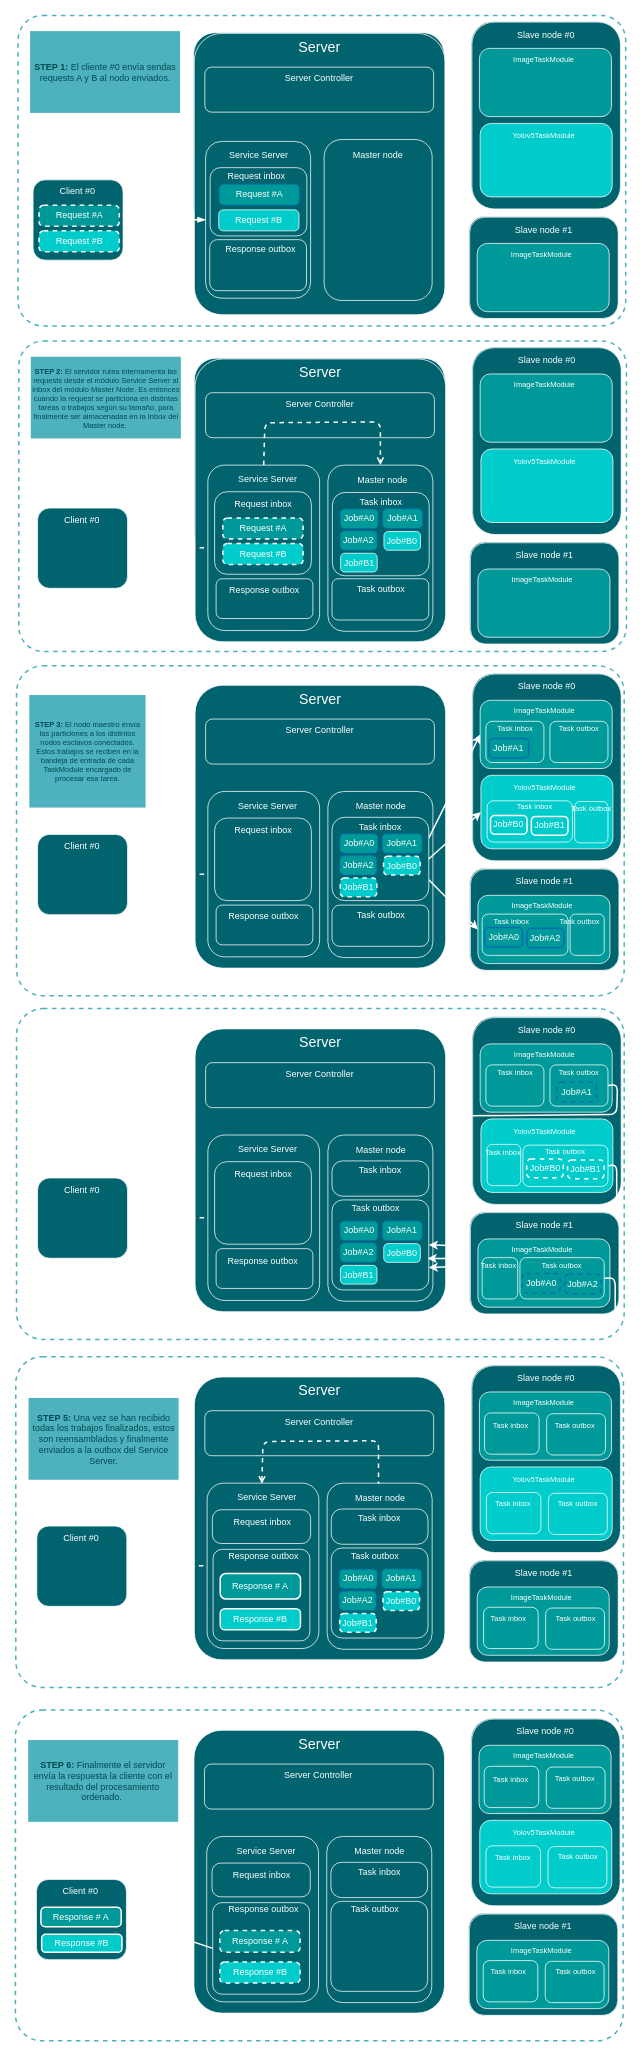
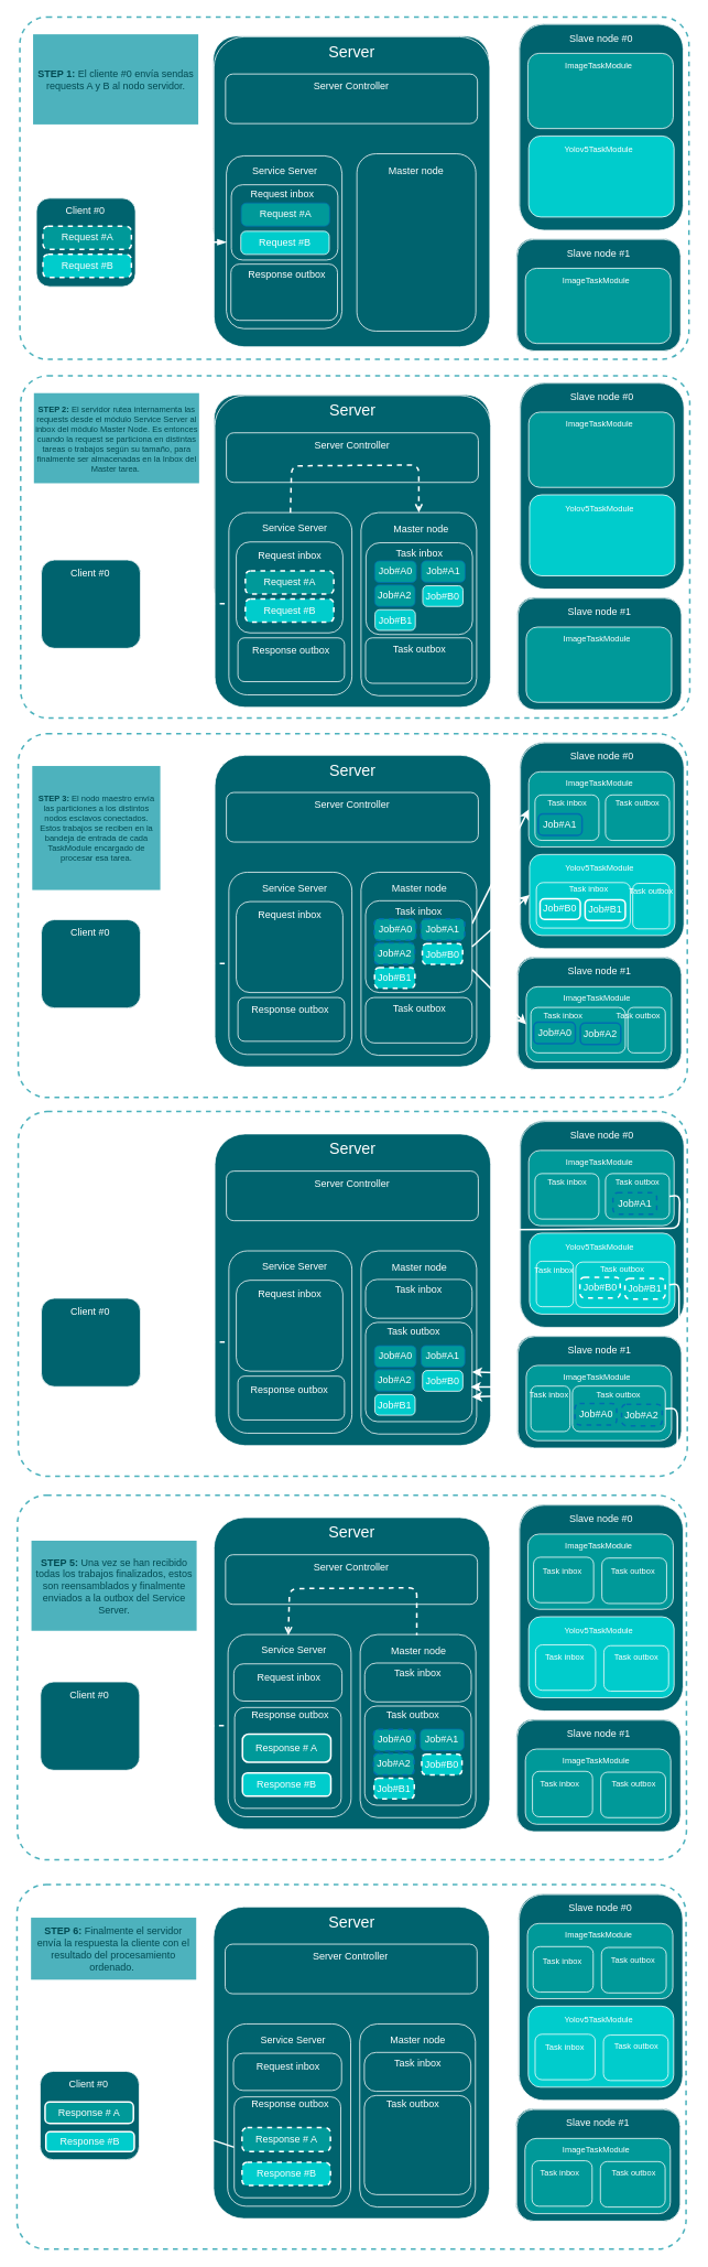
- <mxCell id="47" value="&lt;font color=&quot;#004a52&quot; style=&quot;font-size: 12px&quot;&gt;&lt;b&gt;STEP 1: &lt;/b&gt;El cliente #0 envía sendas requests A y B al nodo enviados.&lt;/font&gt;" style="text;html=1;strokeColor=none;fillColor=#4DB2BD;align=center;verticalAlign=middle;whiteSpace=wrap;rounded=0;fontSize=10;fontColor=#FFFFFF;gradientColor=none;" parent="1" vertex="1"><mxGeometry x="39.5" y="41" width="200" height="109" as="geometry" /></mxCell>
+ <mxCell id="47" value="&lt;font color=&quot;#004a52&quot; style=&quot;font-size: 12px&quot;&gt;&lt;b&gt;STEP 1: &lt;/b&gt;El cliente #0 envía sendas requests A y B al nodo servidor.&lt;/font&gt;" style="text;html=1;strokeColor=none;fillColor=#4DB2BD;align=center;verticalAlign=middle;whiteSpace=wrap;rounded=0;fontSize=10;fontColor=#FFFFFF;gradientColor=none;" parent="1" vertex="1"><mxGeometry x="39.5" y="41" width="200" height="109" as="geometry" /></mxCell>
- <mxCell id="87" value="&lt;font color=&quot;#004a52&quot; size=&quot;1&quot;&gt;&lt;b&gt;STEP 2: &lt;/b&gt;El servidor rutea internamenta las requests desde el módulo Service Server al inbox del módulo Master Node. Es entonces cuando la request se particiona en distintas tareas o trabajos según su tamaño, para finalmente ser almacenadas en la Inbox del Master node.&amp;nbsp;&lt;/font&gt;" style="text;html=1;strokeColor=none;fillColor=#4DB2BD;align=center;verticalAlign=middle;whiteSpace=wrap;rounded=0;fontSize=10;fontColor=#FFFFFF;gradientColor=none;" parent="1" vertex="1"><mxGeometry x="40.5" y="475" width="200" height="109" as="geometry" /></mxCell>
+ <mxCell id="87" value="&lt;font color=&quot;#004a52&quot; size=&quot;1&quot;&gt;&lt;b&gt;STEP 2: &lt;/b&gt;El servidor rutea internamenta las requests desde el módulo Service Server al inbox del módulo Master Node. Es entonces cuando la request se particiona en distintas tareas o trabajos según su tamaño, para finalmente ser almacenadas en la Inbox del Master tarea.&amp;nbsp;&lt;/font&gt;" style="text;html=1;strokeColor=none;fillColor=#4DB2BD;align=center;verticalAlign=middle;whiteSpace=wrap;rounded=0;fontSize=10;fontColor=#FFFFFF;gradientColor=none;" parent="1" vertex="1"><mxGeometry x="40.5" y="475" width="200" height="109" as="geometry" /></mxCell>
- <mxCell id="379" value="&lt;font color=&quot;#004a52&quot; style=&quot;font-size: 12px&quot;&gt;&lt;b&gt;STEP 6: &lt;/b&gt;Finalmente el servidor envía la respuesta la cliente con el resultado del procesamiento ordenado.&amp;nbsp;&lt;/font&gt;" style="text;html=1;strokeColor=none;fillColor=#4DB2BD;align=center;verticalAlign=middle;whiteSpace=wrap;rounded=0;fontSize=10;fontColor=#FFFFFF;gradientColor=none;" parent="1" vertex="1"><mxGeometry x="37" y="2319" width="200" height="109" as="geometry" /></mxCell>
+ <mxCell id="379" value="&lt;font color=&quot;#004a52&quot; style=&quot;font-size: 12px&quot;&gt;&lt;b&gt;STEP 6: &lt;/b&gt;Finalmente el servidor envía la respuesta la cliente con el resultado del procesamiento ordenado.&amp;nbsp;&lt;/font&gt;" style="text;html=1;strokeColor=none;fillColor=#4DB2BD;align=center;verticalAlign=middle;whiteSpace=wrap;rounded=0;fontSize=10;fontColor=#FFFFFF;gradientColor=none;" parent="1" vertex="1"><mxGeometry x="37" y="2319" width="200" height="75" as="geometry" /></mxCell>
